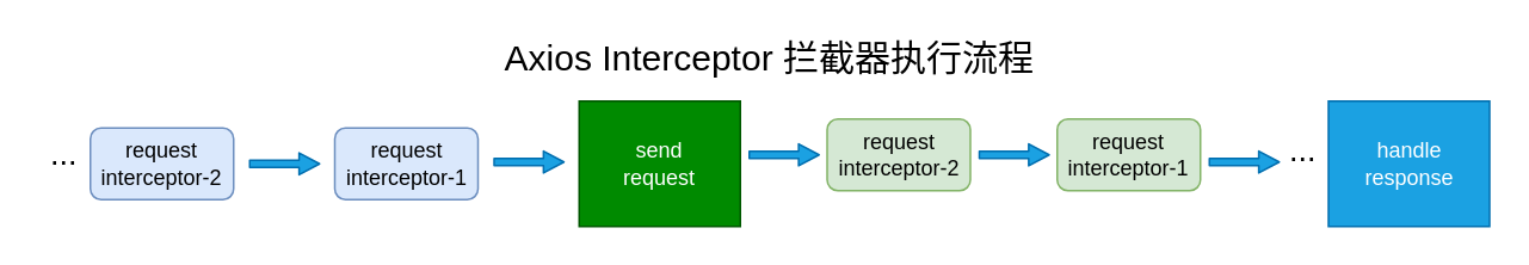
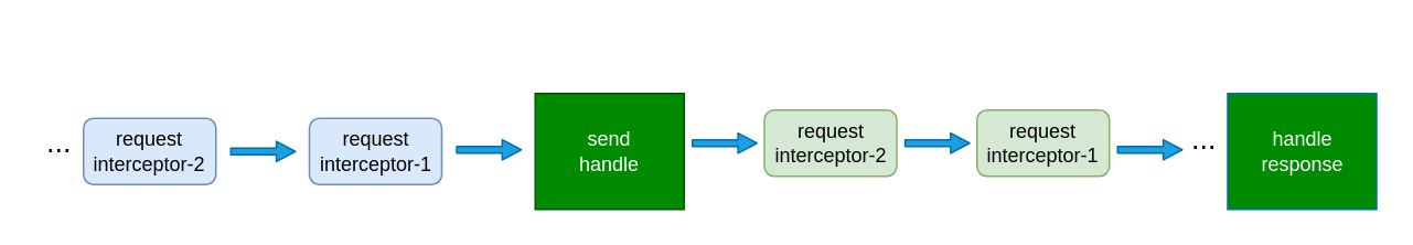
- <mxCell id="2" value="&lt;font style=&quot;font-size: 20px&quot;&gt;Axios Interceptor 拦截器执行流程&lt;/font&gt;" style="text;html=1;align=center;verticalAlign=middle;resizable=0;points=[];;autosize=1;" vertex="1" parent="1"><mxGeometry x="275" y="20" width="308" height="22" as="geometry" /></mxCell>
- <mxCell id="5" value="send&lt;br&gt;request" style="rounded=0;whiteSpace=wrap;html=1;fillColor=#008a00;strokeColor=#005700;fontColor=#ffffff;" vertex="1" parent="1"><mxGeometry x="323" y="56" width="90" height="70" as="geometry" /></mxCell>
+ <mxCell id="5" value="send&lt;br&gt;handle" style="rounded=0;whiteSpace=wrap;html=1;fillColor=#008a00;strokeColor=#005700;fontColor=#ffffff;" vertex="1" parent="1"><mxGeometry x="323" y="56" width="90" height="70" as="geometry" /></mxCell>
- <mxCell id="8" value="handle&lt;br&gt;response" style="rounded=0;whiteSpace=wrap;html=1;fillColor=#1ba1e2;strokeColor=#006EAF;fontColor=#ffffff;" vertex="1" parent="1"><mxGeometry x="741.5" y="56" width="90" height="70" as="geometry" /></mxCell>
+ <mxCell id="8" value="handle&lt;br&gt;response" style="rounded=0;whiteSpace=wrap;html=1;fillColor=#008a00;strokeColor=#006EAF;fontColor=#ffffff;" vertex="1" parent="1"><mxGeometry x="741.5" y="56" width="90" height="70" as="geometry" /></mxCell>
